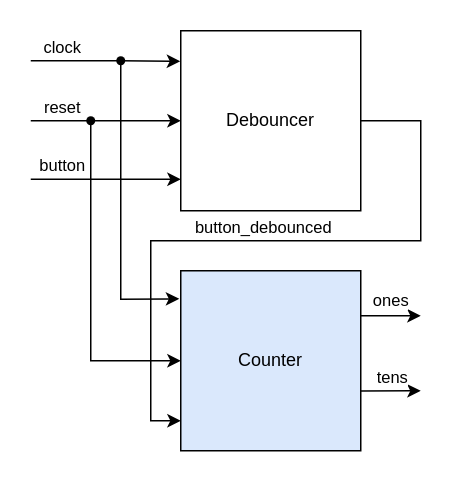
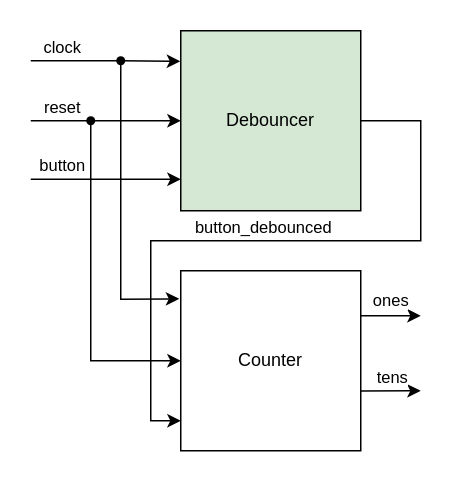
- <mxCell id="2" value="Debouncer" style="rounded=0;whiteSpace=wrap;html=1;" parent="1" vertex="1"><mxGeometry x="120" y="20" width="120" height="120" as="geometry" /></mxCell>
+ <mxCell id="2" value="Debouncer" style="rounded=0;whiteSpace=wrap;html=1;fillColor=#d5e8d4;" parent="1" vertex="1"><mxGeometry x="120" y="20" width="120" height="120" as="geometry" /></mxCell>
- <mxCell id="3" value="Counter" style="rounded=0;whiteSpace=wrap;html=1;fillColor=#dae8fc;" vertex="1" parent="1"><mxGeometry x="120" y="180" width="120" height="120" as="geometry" /></mxCell>
+ <mxCell id="3" value="Counter" style="rounded=0;whiteSpace=wrap;html=1;" vertex="1" parent="1"><mxGeometry x="120" y="180" width="120" height="120" as="geometry" /></mxCell>
